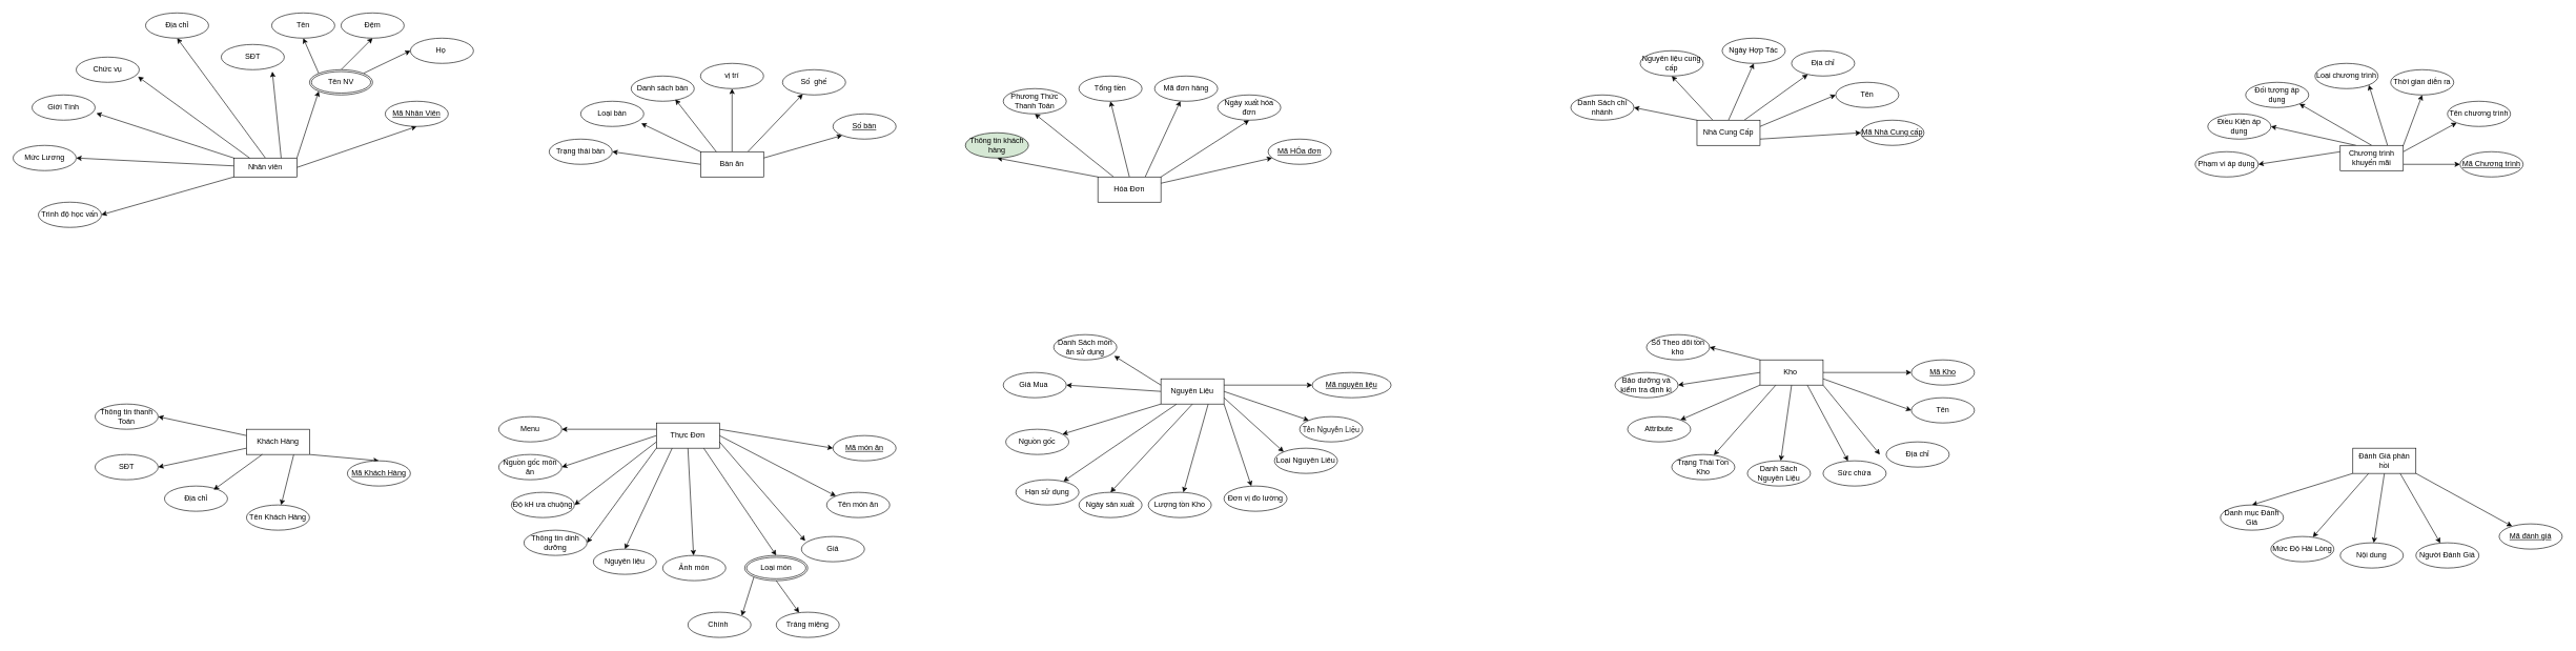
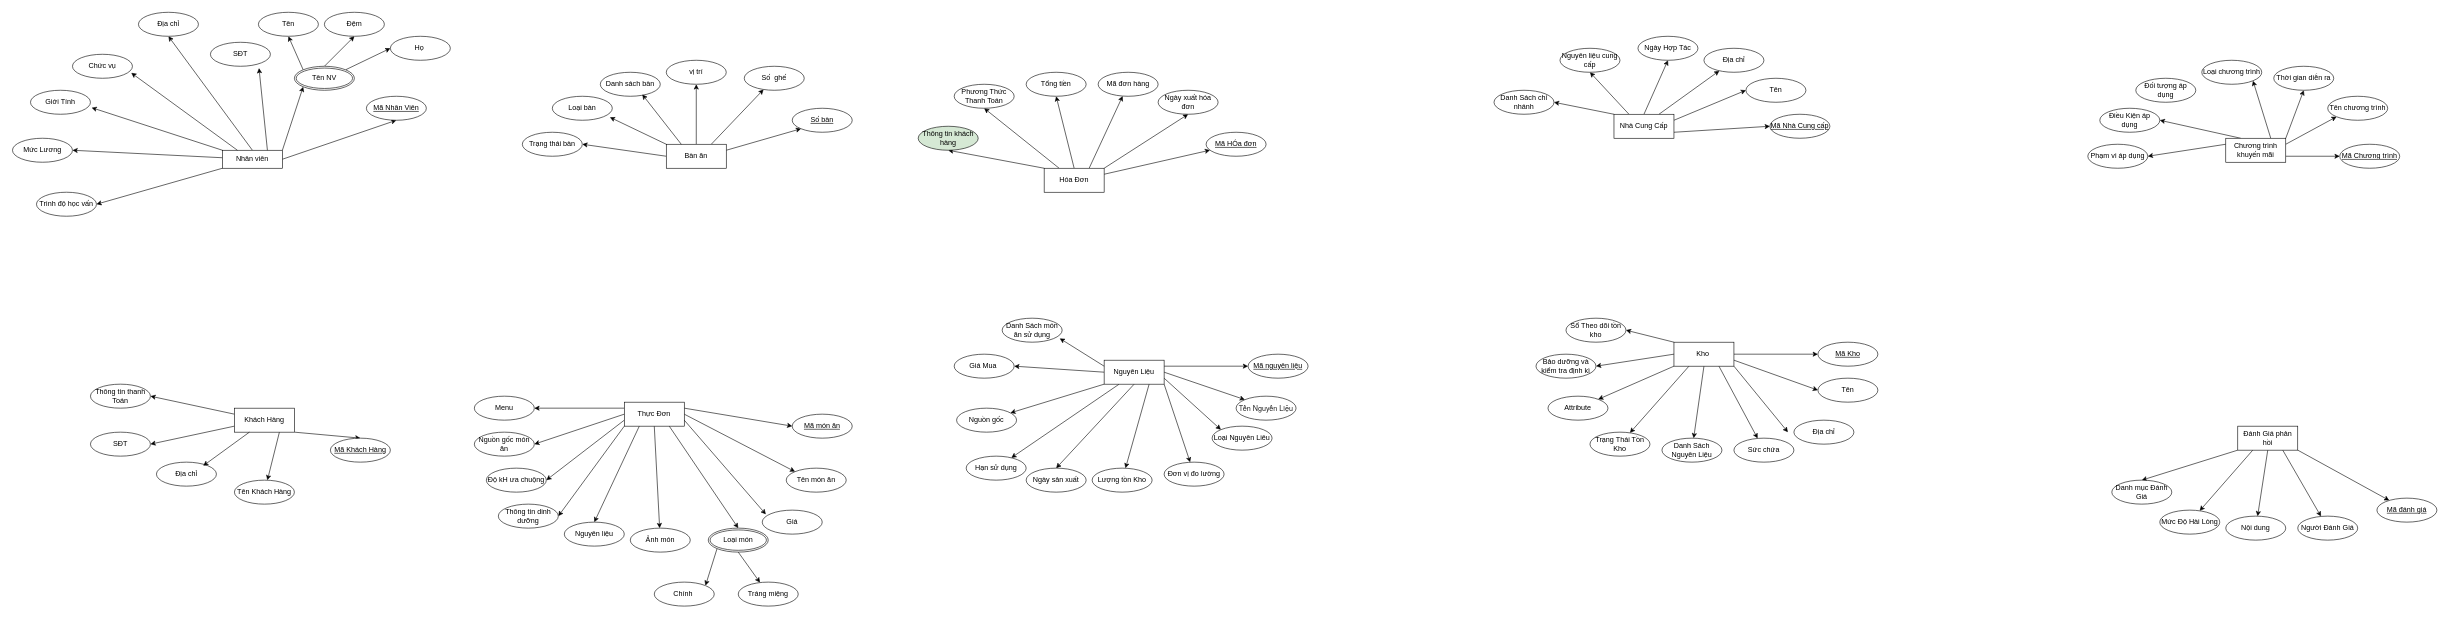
- <mxCell id="143" style="rounded=0;orthogonalLoop=1;jettySize=auto;html=1;exitX=0.5;exitY=0;exitDx=0;exitDy=0;entryX=1;entryY=1;entryDx=0;entryDy=0;" edge="1" parent="1" source="146" target="151"><mxGeometry relative="1" as="geometry" /></mxCell>
- <mxCell id="97" value="Mã nguyên liệu" style="ellipse;whiteSpace=wrap;html=1;align=center;fontStyle=4;" vertex="1" parent="1"><mxGeometry x="2080" y="590" width="125" height="40" as="geometry" /></mxCell>
+ <mxCell id="97" value="Mã nguyên liệu" style="ellipse;whiteSpace=wrap;html=1;align=center;fontStyle=4;" vertex="1" parent="1"><mxGeometry x="2080" y="590" width="100" height="40" as="geometry" /></mxCell>
